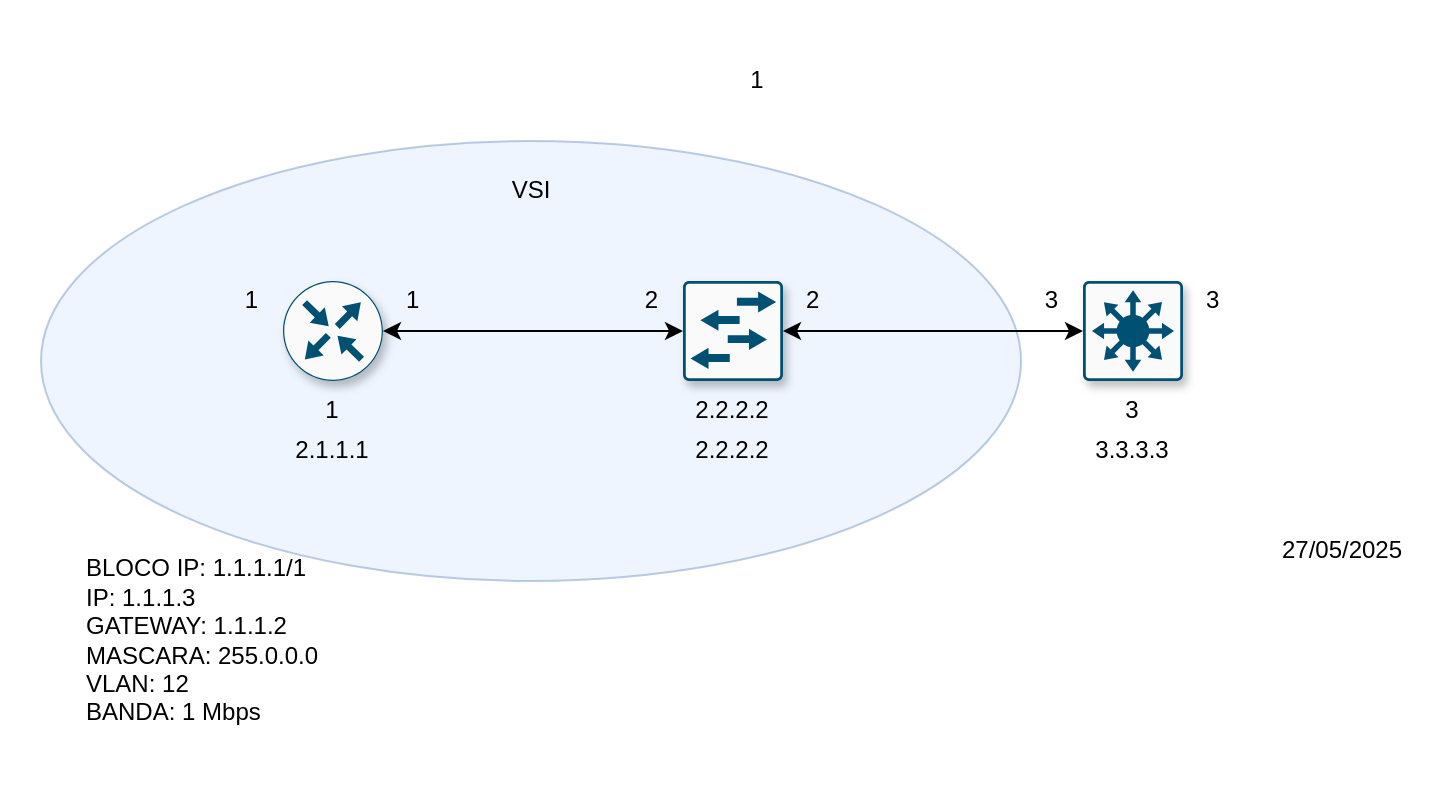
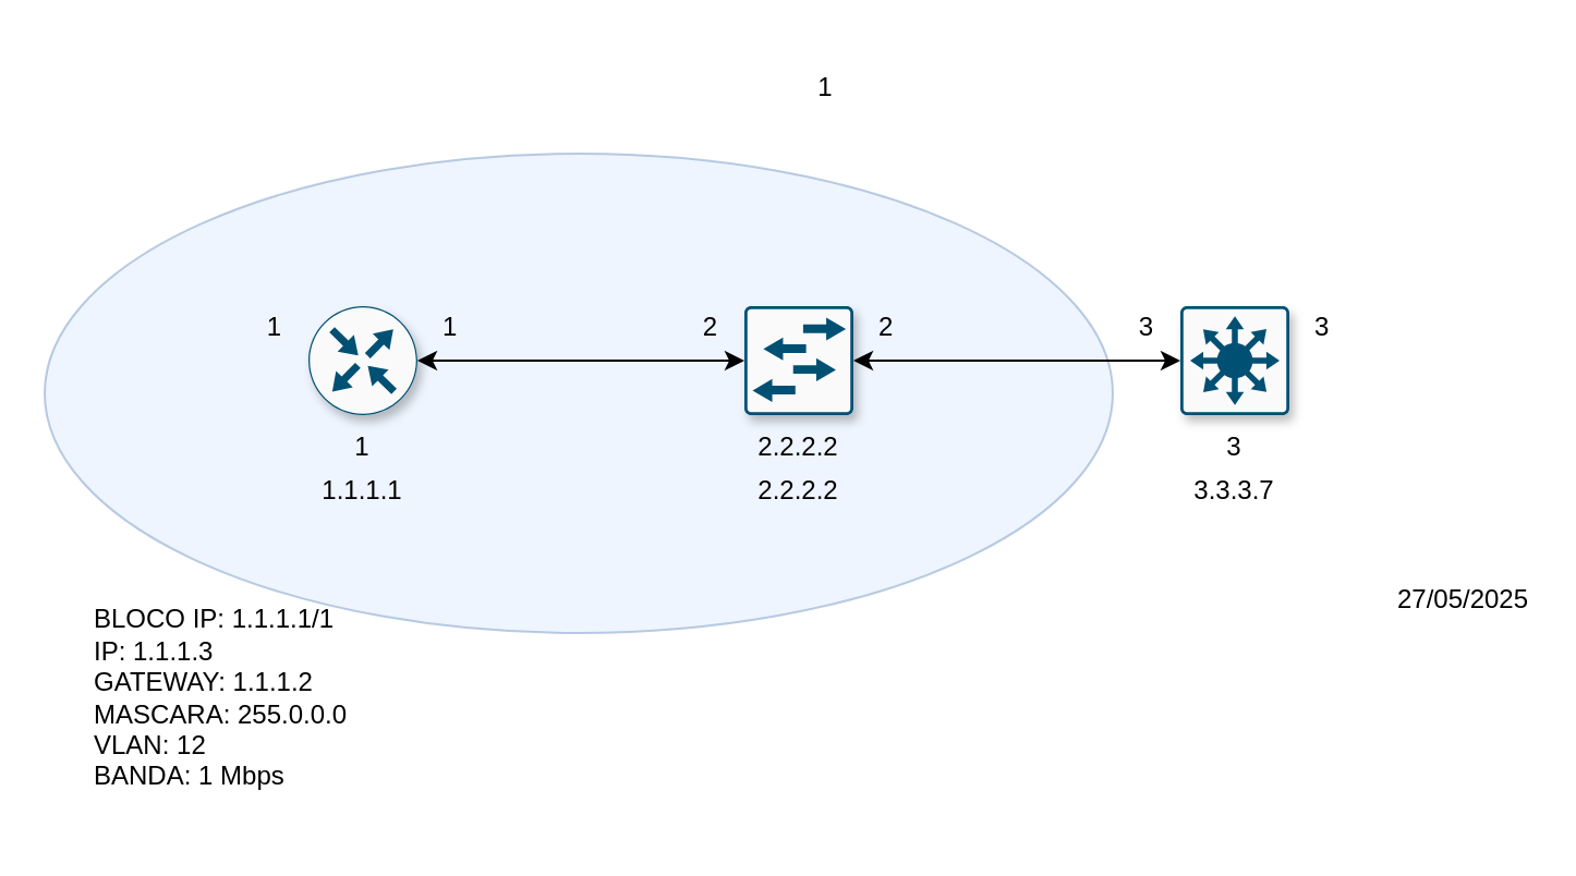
- <mxCell id="3" value="VSI" style="text;html=1;align=center;verticalAlign=middle;whiteSpace=wrap;rounded=0;" vertex="1" parent="1"><mxGeometry x="218" y="80" width="95" height="30" as="geometry" /></mxCell>
- <mxCell id="8" value="2.1.1.1" style="text;html=1;align=center;verticalAlign=middle;whiteSpace=wrap;rounded=0;" vertex="1" parent="1"><mxGeometry x="56" y="210" width="220" height="30" as="geometry" /></mxCell>
+ <mxCell id="8" value="1.1.1.1" style="text;html=1;align=center;verticalAlign=middle;whiteSpace=wrap;rounded=0;" vertex="1" parent="1"><mxGeometry x="56" y="210" width="220" height="30" as="geometry" /></mxCell>
- <mxCell id="18" value="3.3.3.3" style="text;html=1;align=center;verticalAlign=middle;whiteSpace=wrap;rounded=0;" vertex="1" parent="1"><mxGeometry x="456" y="210" width="220" height="30" as="geometry" /></mxCell>
+ <mxCell id="18" value="3.3.3.7" style="text;html=1;align=center;verticalAlign=middle;whiteSpace=wrap;rounded=0;" vertex="1" parent="1"><mxGeometry x="456" y="210" width="220" height="30" as="geometry" /></mxCell>
